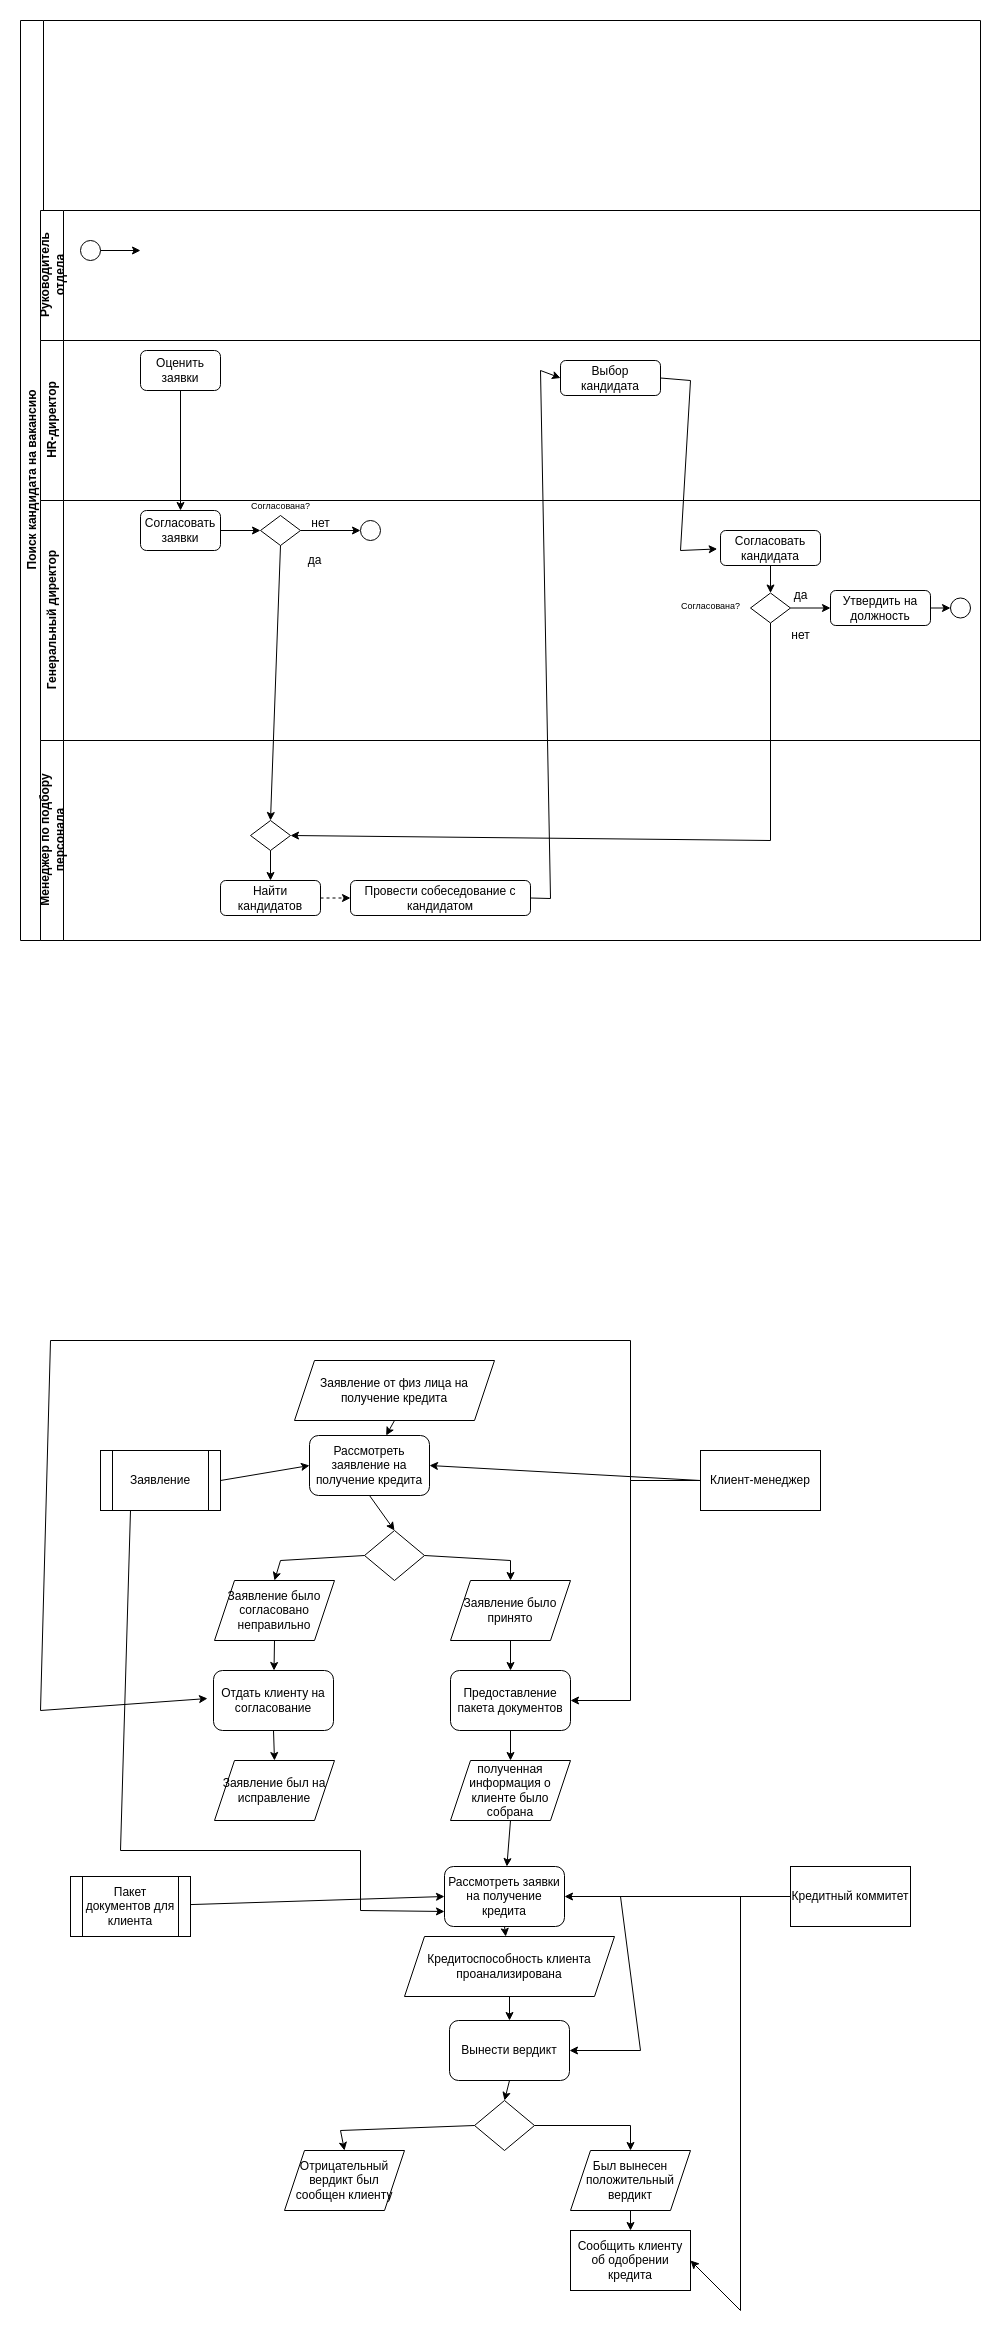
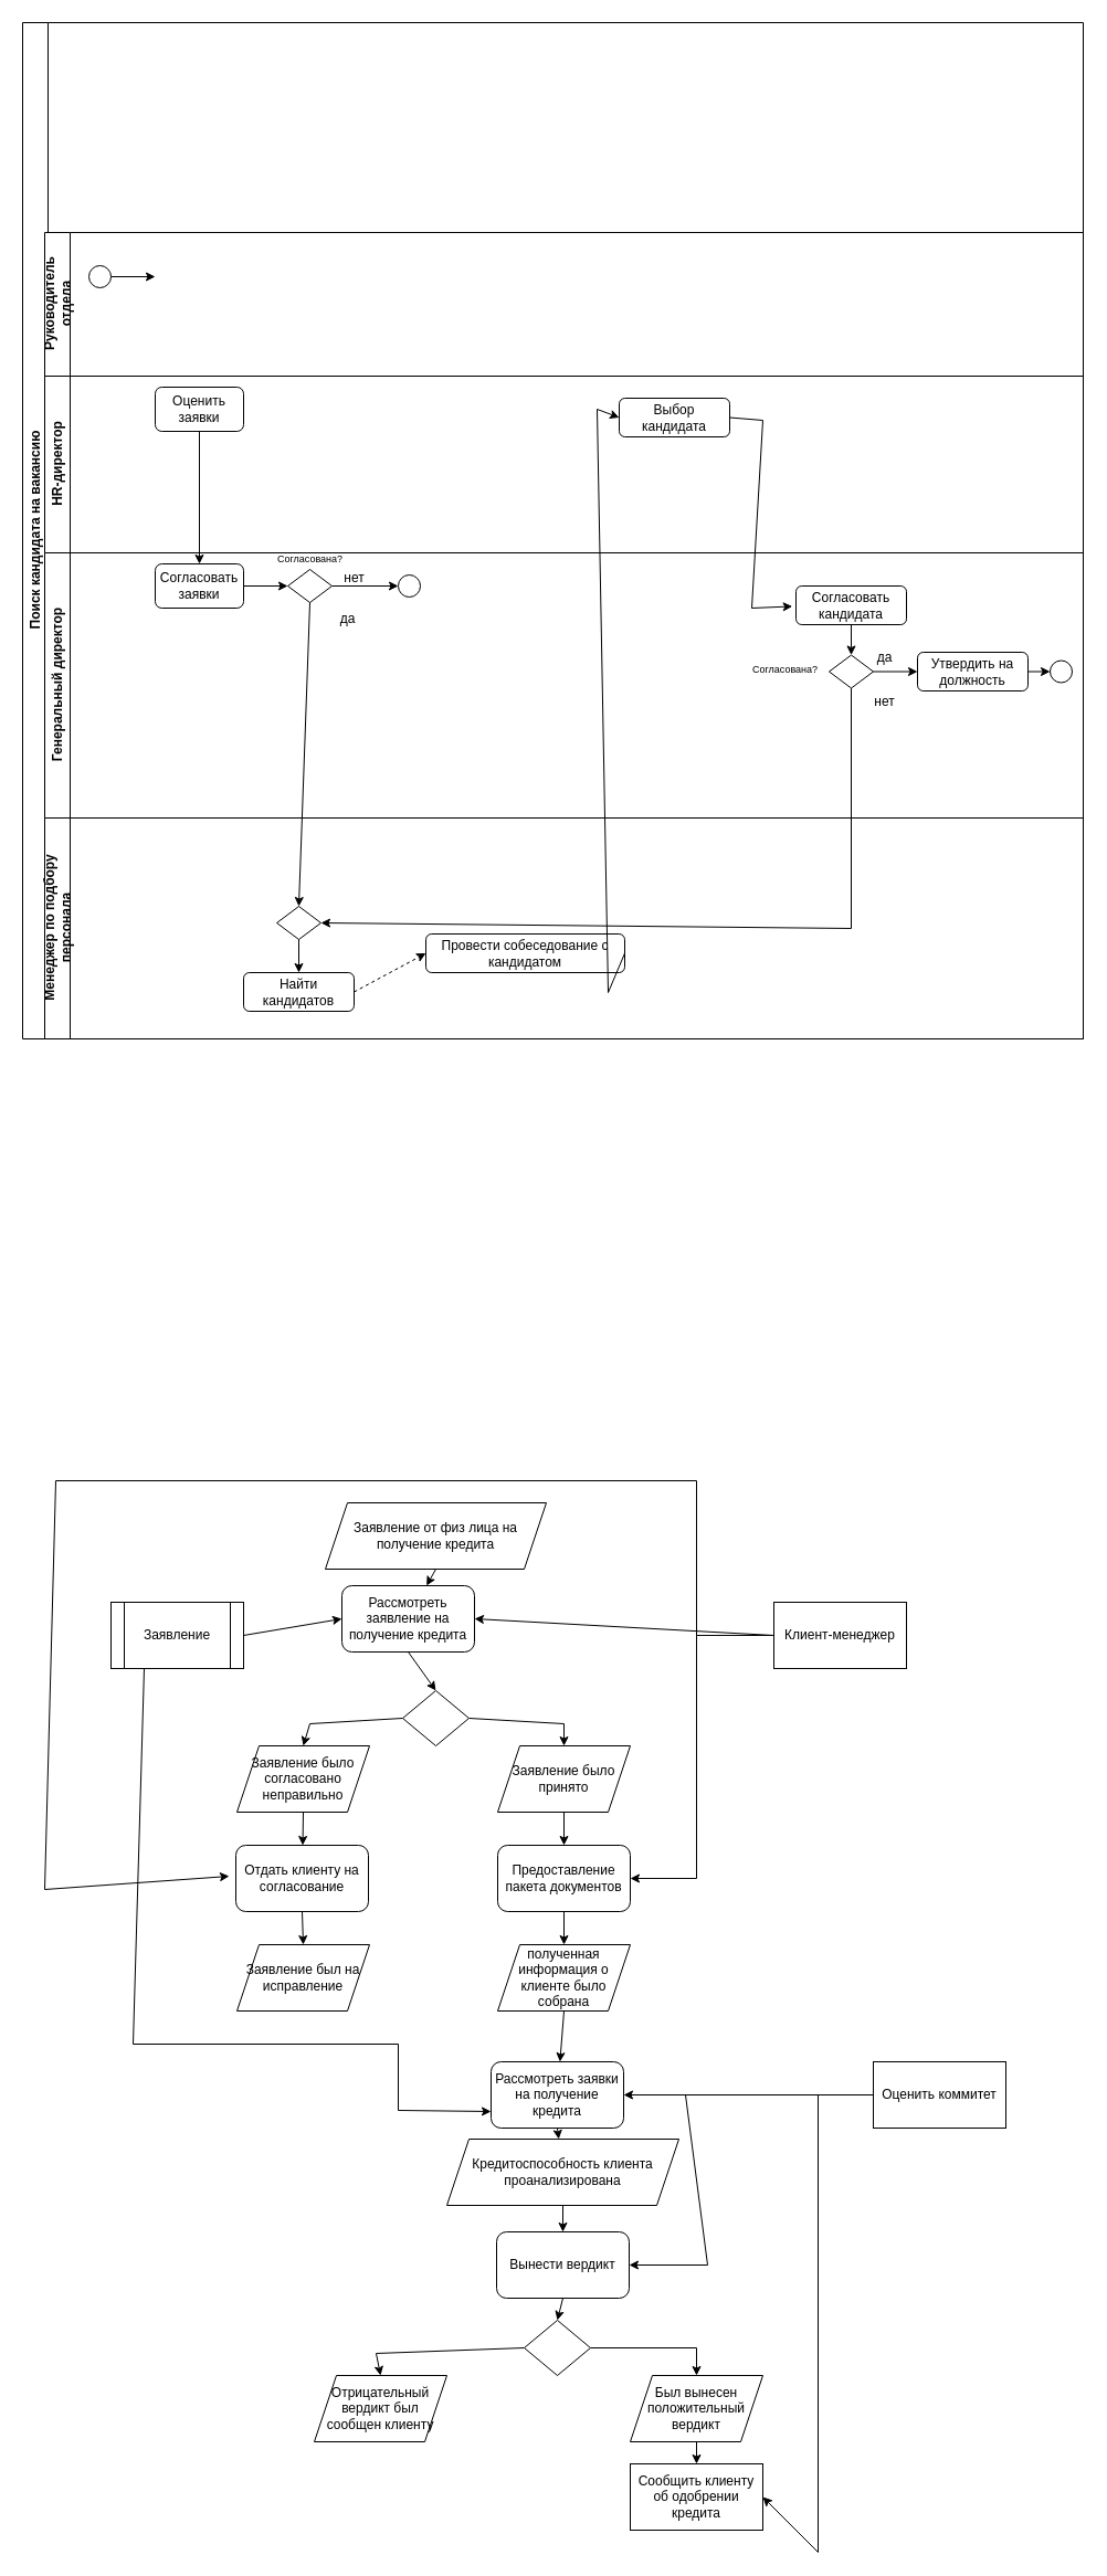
- <mxCell id="32" value="Провести собеседование с кандидатом" style="rounded=1;whiteSpace=wrap;html=1;" vertex="1" parent="2"><mxGeometry x="330" y="860" width="180" height="35" as="geometry" /></mxCell>
+ <mxCell id="32" value="Провести собеседование с кандидатом" style="rounded=1;whiteSpace=wrap;html=1;" vertex="1" parent="2"><mxGeometry x="365" y="825" width="180" height="35" as="geometry" /></mxCell>
- <mxCell id="61" value="Кредитный коммитет" style="rounded=0;whiteSpace=wrap;html=1;" vertex="1" parent="1"><mxGeometry x="790" y="1866" width="120" height="60" as="geometry" /></mxCell>
+ <mxCell id="61" value="Оценить коммитет" style="rounded=0;whiteSpace=wrap;html=1;" vertex="1" parent="1"><mxGeometry x="790" y="1866" width="120" height="60" as="geometry" /></mxCell>
- <mxCell id="73" value="" style="endArrow=classic;html=1;rounded=0;entryX=0;entryY=0.5;entryDx=0;entryDy=0;" edge="1" parent="1" source="62" target="60"><mxGeometry width="50" height="50" relative="1" as="geometry"><mxPoint x="640" y="1956" as="sourcePoint" /><mxPoint x="690" y="1906" as="targetPoint" /></mxGeometry></mxCell>
- <mxCell id="62" value="Пакет документов для клиента" style="shape=process;whiteSpace=wrap;html=1;backgroundOutline=1;" vertex="1" parent="1"><mxGeometry x="70" y="1876" width="120" height="60" as="geometry" /></mxCell>
